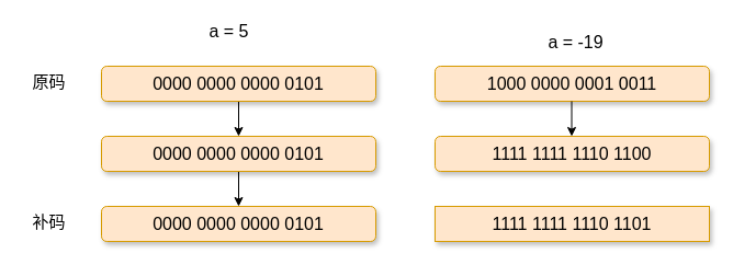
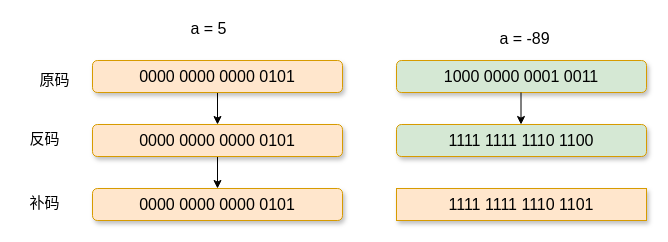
- <mxCell id="14" value="&lt;font style=&quot;font-size: 16px&quot;&gt;a = -19&lt;/font&gt;" style="text;html=1;align=center;verticalAlign=middle;resizable=0;points=[];autosize=1;strokeColor=none;perimeterSpacing=2;" vertex="1" parent="1"><mxGeometry x="484" y="30" width="80" height="16" as="geometry" /></mxCell>
+ <mxCell id="14" value="&lt;font style=&quot;font-size: 16px&quot;&gt;a = -89&lt;/font&gt;" style="text;html=1;align=center;verticalAlign=middle;resizable=0;points=[];autosize=1;strokeColor=none;perimeterSpacing=2;" vertex="1" parent="1"><mxGeometry x="484" y="30" width="80" height="16" as="geometry" /></mxCell>
- <mxCell id="5" value="&lt;span style=&quot;line-height: 60%&quot;&gt;&lt;font style=&quot;font-size: 15px&quot;&gt;原码&lt;/font&gt;&lt;/span&gt;" style="text;html=1;align=center;verticalAlign=middle;resizable=0;points=[];autosize=1;" vertex="1" parent="1"><mxGeometry x="20" y="68" width="48" height="16" as="geometry" /></mxCell>
+ <mxCell id="5" value="&lt;span style=&quot;line-height: 60%&quot;&gt;&lt;font style=&quot;font-size: 15px&quot;&gt;原码&lt;/font&gt;&lt;/span&gt;" style="text;html=1;align=center;verticalAlign=middle;resizable=0;points=[];autosize=1;" vertex="1" parent="1"><mxGeometry x="30" y="73" width="48" height="16" as="geometry" /></mxCell>
- <mxCell id="11" value="&lt;span style=&quot;font-size: 16px&quot;&gt;1000 0000 0001 0011&lt;/span&gt;" style="rounded=1;whiteSpace=wrap;html=1;fillColor=#ffe6cc;strokeColor=#d79b00;shadow=1;" vertex="1" parent="1"><mxGeometry x="396" y="60" width="250" height="32" as="geometry" /></mxCell>
+ <mxCell id="11" value="&lt;span style=&quot;font-size: 16px&quot;&gt;1000 0000 0001 0011&lt;/span&gt;" style="rounded=1;whiteSpace=wrap;html=1;fillColor=#d5e8d4;strokeColor=#d79b00;shadow=1;" vertex="1" parent="1"><mxGeometry x="396" y="60" width="250" height="32" as="geometry" /></mxCell>
+ <mxCell id="9" value="&lt;span style=&quot;line-height: 60%&quot;&gt;&lt;font style=&quot;font-size: 15px&quot;&gt;反码&lt;/font&gt;&lt;/span&gt;" style="text;html=1;align=center;verticalAlign=middle;resizable=0;points=[];autosize=1;" vertex="1" parent="1"><mxGeometry x="20" y="132" width="48" height="16" as="geometry" /></mxCell>
- <mxCell id="12" value="&lt;span style=&quot;font-size: 16px&quot;&gt;1111 1111 1110 1100&lt;/span&gt;" style="rounded=1;whiteSpace=wrap;html=1;fillColor=#ffe6cc;strokeColor=#d79b00;shadow=1;" vertex="1" parent="1"><mxGeometry x="396" y="124" width="250" height="32" as="geometry" /></mxCell>
+ <mxCell id="12" value="&lt;span style=&quot;font-size: 16px&quot;&gt;1111 1111 1110 1100&lt;/span&gt;" style="rounded=1;whiteSpace=wrap;html=1;fillColor=#d5e8d4;strokeColor=#d79b00;shadow=1;" vertex="1" parent="1"><mxGeometry x="396" y="124" width="250" height="32" as="geometry" /></mxCell>
